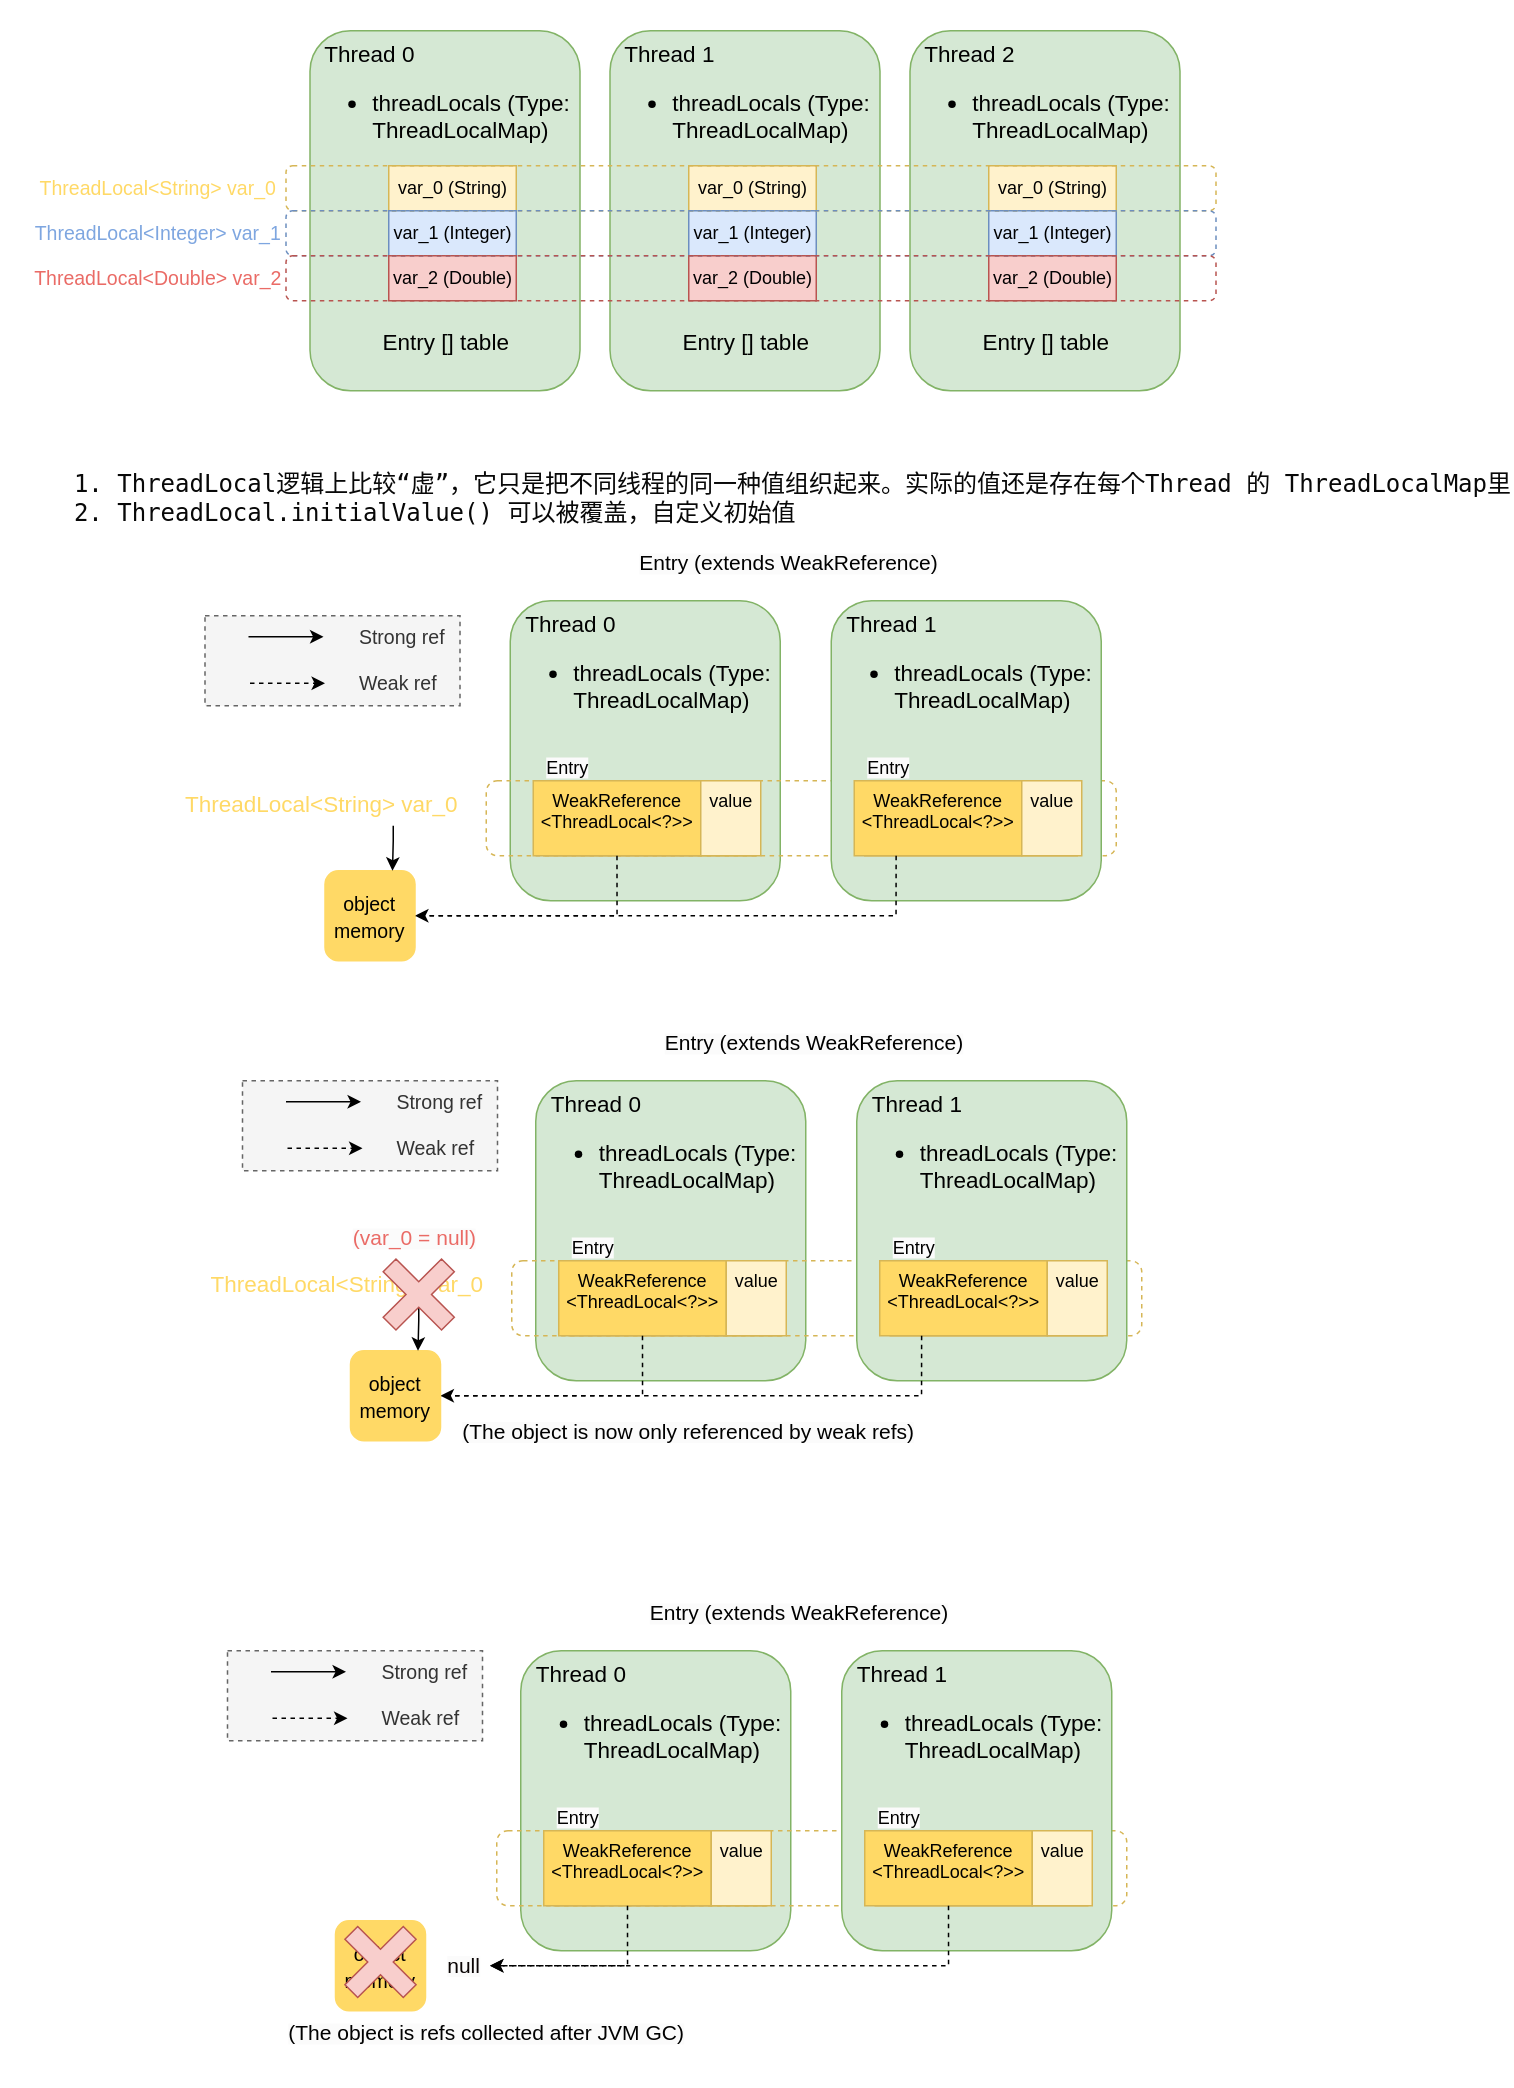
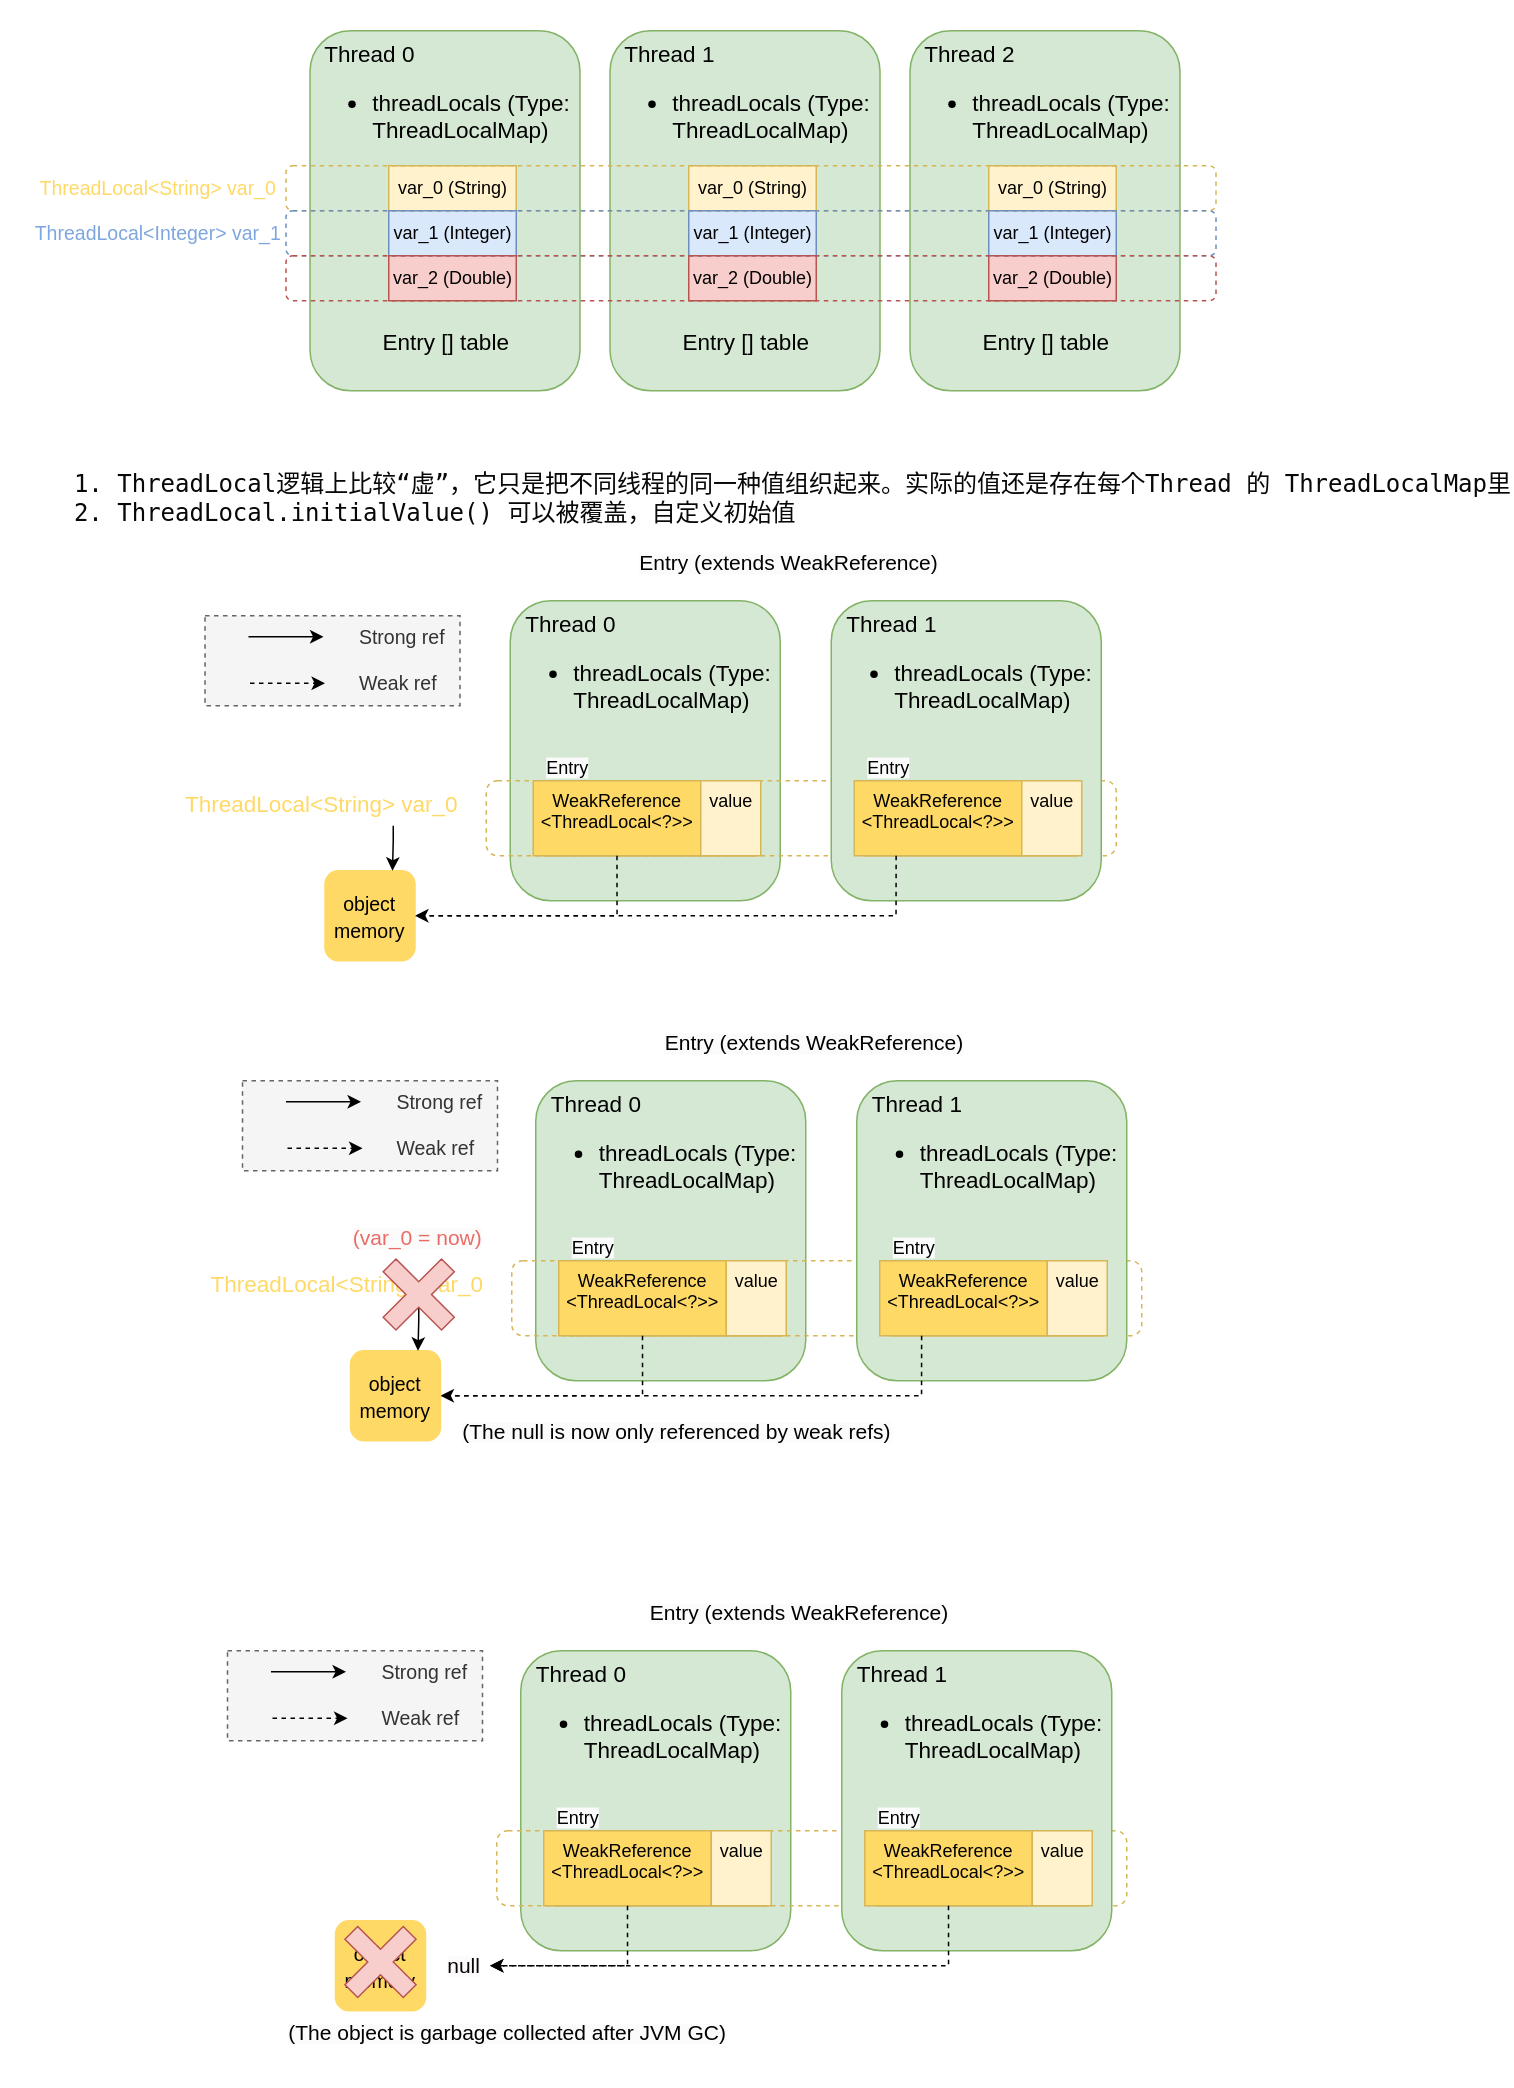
- <mxCell id="19" value="ThreadLocal&amp;lt;Double&amp;gt; var_2" style="text;html=1;strokeColor=none;fillColor=none;align=center;verticalAlign=middle;whiteSpace=wrap;rounded=0;fontColor=#EA6B66;fontSize=13;" parent="1" vertex="1"><mxGeometry x="20" y="170" width="170" height="30" as="geometry" /></mxCell>
- <mxCell id="82" value="&lt;span style=&quot;font-family: Helvetica; font-style: normal; font-variant-ligatures: normal; font-variant-caps: normal; font-weight: 400; letter-spacing: normal; orphans: 2; text-align: center; text-indent: 0px; text-transform: none; widows: 2; word-spacing: 0px; -webkit-text-stroke-width: 0px; background-color: rgb(251, 251, 251); text-decoration-thickness: initial; text-decoration-style: initial; text-decoration-color: initial; float: none; display: inline !important;&quot;&gt;&lt;font color=&quot;#ea6b66&quot; style=&quot;font-size: 14px;&quot;&gt;(var_0 = null)&lt;/font&gt;&lt;/span&gt;" style="text;whiteSpace=wrap;html=1;" vertex="1" parent="1"><mxGeometry x="233" y="810" width="100" height="30" as="geometry" /></mxCell>
+ <mxCell id="82" value="&lt;span style=&quot;font-family: Helvetica; font-style: normal; font-variant-ligatures: normal; font-variant-caps: normal; font-weight: 400; letter-spacing: normal; orphans: 2; text-align: center; text-indent: 0px; text-transform: none; widows: 2; word-spacing: 0px; -webkit-text-stroke-width: 0px; background-color: rgb(251, 251, 251); text-decoration-thickness: initial; text-decoration-style: initial; text-decoration-color: initial; float: none; display: inline !important;&quot;&gt;&lt;font color=&quot;#ea6b66&quot; style=&quot;font-size: 14px;&quot;&gt;(var_0 = now)&lt;/font&gt;&lt;/span&gt;" style="text;whiteSpace=wrap;html=1;" vertex="1" parent="1"><mxGeometry x="233" y="810" width="100" height="30" as="geometry" /></mxCell>
- <mxCell id="80" value="&lt;span style=&quot;color: rgb(0, 0, 0); font-family: Helvetica; font-style: normal; font-variant-ligatures: normal; font-variant-caps: normal; font-weight: 400; letter-spacing: normal; orphans: 2; text-align: center; text-indent: 0px; text-transform: none; widows: 2; word-spacing: 0px; -webkit-text-stroke-width: 0px; background-color: rgb(251, 251, 251); text-decoration-thickness: initial; text-decoration-style: initial; text-decoration-color: initial; float: none; display: inline !important;&quot;&gt;&lt;font style=&quot;font-size: 14px;&quot;&gt;(The object is now only referenced by weak refs)&lt;/font&gt;&lt;/span&gt;" style="text;whiteSpace=wrap;html=1;" vertex="1" parent="1"><mxGeometry x="306" y="939" width="305" height="30" as="geometry" /></mxCell>
+ <mxCell id="80" value="&lt;span style=&quot;color: rgb(0, 0, 0); font-family: Helvetica; font-style: normal; font-variant-ligatures: normal; font-variant-caps: normal; font-weight: 400; letter-spacing: normal; orphans: 2; text-align: center; text-indent: 0px; text-transform: none; widows: 2; word-spacing: 0px; -webkit-text-stroke-width: 0px; background-color: rgb(251, 251, 251); text-decoration-thickness: initial; text-decoration-style: initial; text-decoration-color: initial; float: none; display: inline !important;&quot;&gt;&lt;font style=&quot;font-size: 14px;&quot;&gt;(The null is now only referenced by weak refs)&lt;/font&gt;&lt;/span&gt;" style="text;whiteSpace=wrap;html=1;" vertex="1" parent="1"><mxGeometry x="306" y="939" width="305" height="30" as="geometry" /></mxCell>
- <mxCell id="81" value="&lt;span style=&quot;color: rgb(0, 0, 0); font-family: Helvetica; font-style: normal; font-variant-ligatures: normal; font-variant-caps: normal; font-weight: 400; letter-spacing: normal; orphans: 2; text-align: center; text-indent: 0px; text-transform: none; widows: 2; word-spacing: 0px; -webkit-text-stroke-width: 0px; background-color: rgb(251, 251, 251); text-decoration-thickness: initial; text-decoration-style: initial; text-decoration-color: initial; float: none; display: inline !important;&quot;&gt;&lt;font style=&quot;font-size: 14px;&quot;&gt;(The object is refs collected after JVM GC)&lt;/font&gt;&lt;/span&gt;" style="text;whiteSpace=wrap;html=1;" vertex="1" parent="1"><mxGeometry x="190" y="1340" width="305" height="30" as="geometry" /></mxCell>
+ <mxCell id="81" value="&lt;span style=&quot;color: rgb(0, 0, 0); font-family: Helvetica; font-style: normal; font-variant-ligatures: normal; font-variant-caps: normal; font-weight: 400; letter-spacing: normal; orphans: 2; text-align: center; text-indent: 0px; text-transform: none; widows: 2; word-spacing: 0px; -webkit-text-stroke-width: 0px; background-color: rgb(251, 251, 251); text-decoration-thickness: initial; text-decoration-style: initial; text-decoration-color: initial; float: none; display: inline !important;&quot;&gt;&lt;font style=&quot;font-size: 14px;&quot;&gt;(The object is garbage collected after JVM GC)&lt;/font&gt;&lt;/span&gt;" style="text;whiteSpace=wrap;html=1;" vertex="1" parent="1"><mxGeometry x="190" y="1340" width="305" height="30" as="geometry" /></mxCell>
